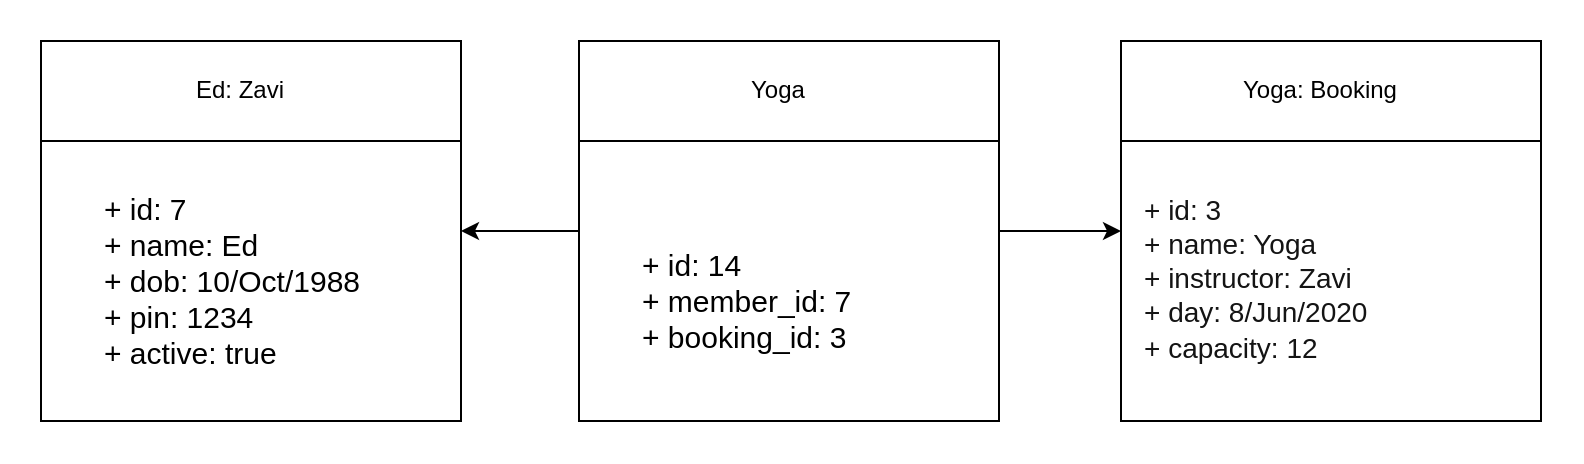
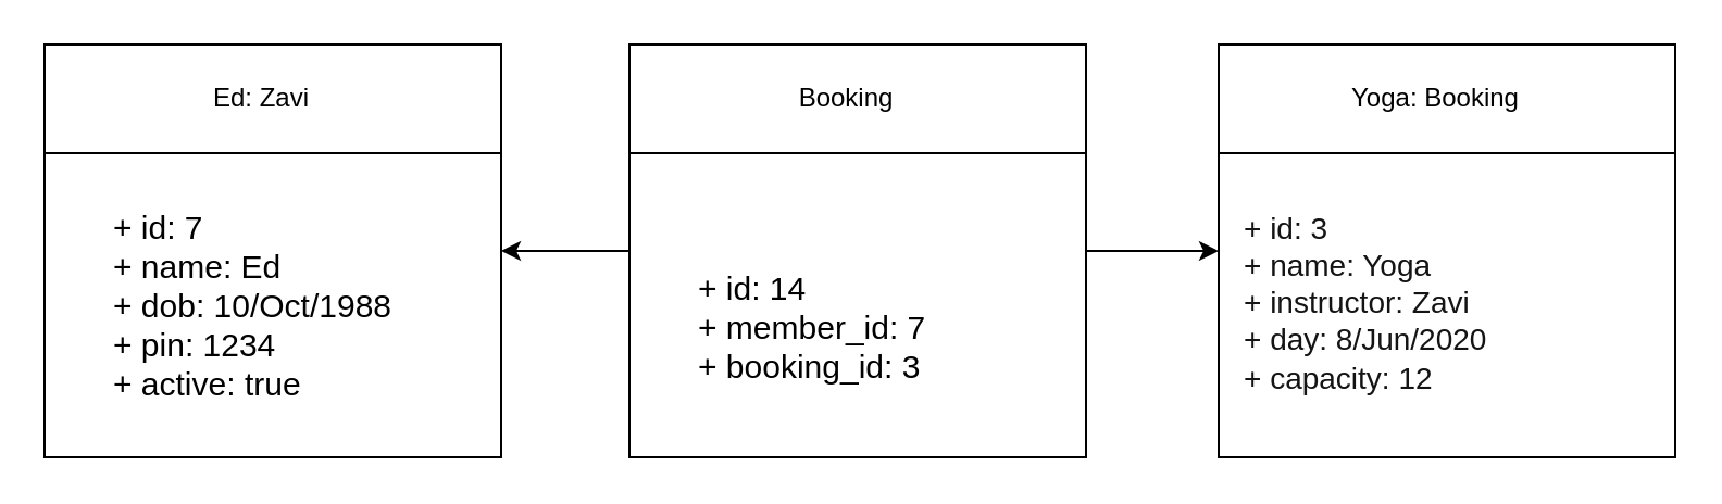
- <mxCell id="9" value="Yoga" style="text;html=1;strokeColor=none;fillColor=none;align=center;verticalAlign=middle;whiteSpace=wrap;rounded=0;" vertex="1" parent="1"><mxGeometry x="299" y="35" width="180" height="20" as="geometry" /></mxCell>
+ <mxCell id="9" value="Booking" style="text;html=1;strokeColor=none;fillColor=none;align=center;verticalAlign=middle;whiteSpace=wrap;rounded=0;" vertex="1" parent="1"><mxGeometry x="299" y="35" width="180" height="20" as="geometry" /></mxCell>
